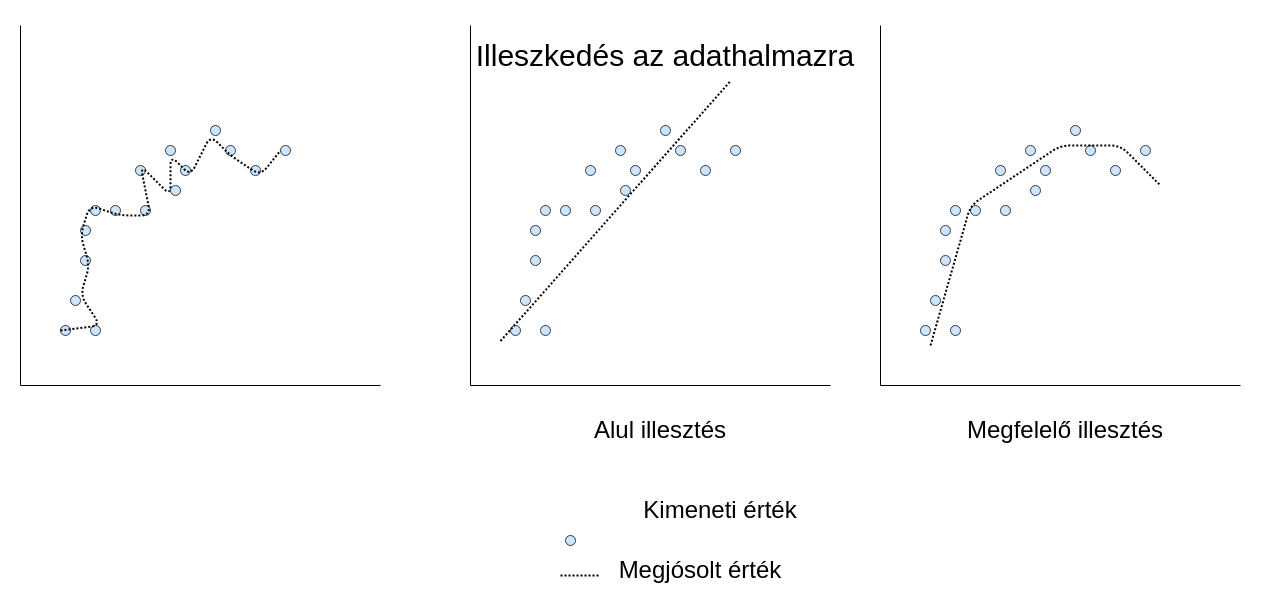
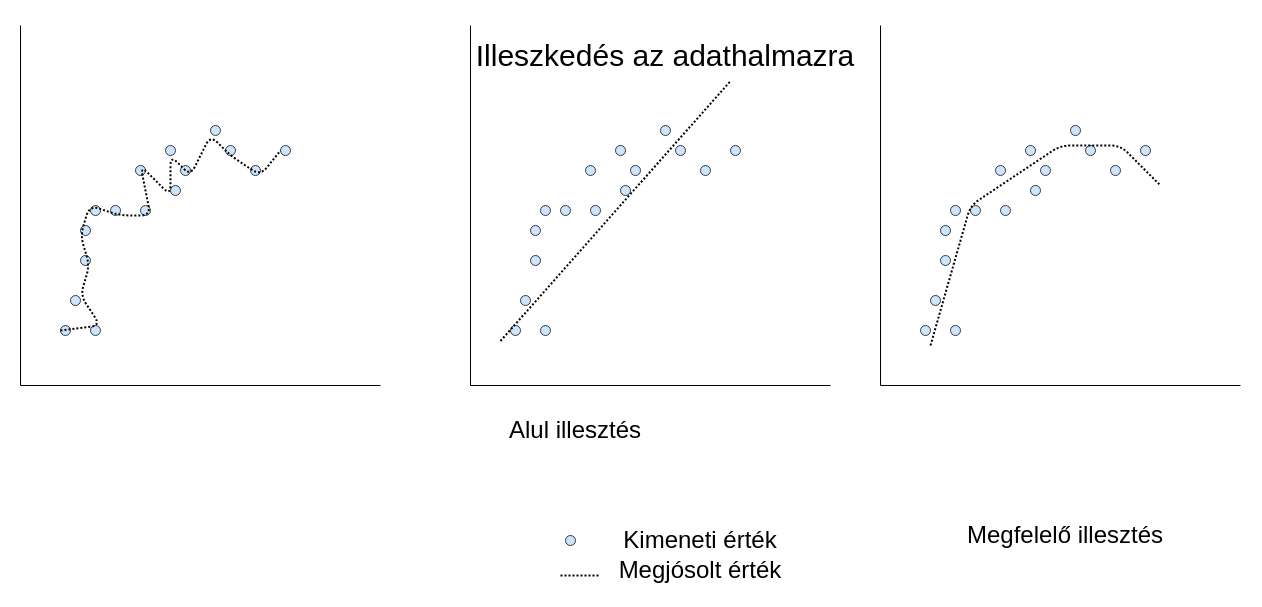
- <mxCell id="67" value="&lt;font style=&quot;font-size: 24px&quot;&gt;Alul illesztés&lt;/font&gt;" style="text;html=1;strokeColor=none;fillColor=none;align=center;verticalAlign=middle;whiteSpace=wrap;rounded=0;" vertex="1" parent="1"><mxGeometry x="575" y="415" width="170" height="30" as="geometry" /></mxCell>
+ <mxCell id="67" value="&lt;font style=&quot;font-size: 24px&quot;&gt;Alul illesztés&lt;/font&gt;" style="text;html=1;strokeColor=none;fillColor=none;align=center;verticalAlign=middle;whiteSpace=wrap;rounded=0;" vertex="1" parent="1"><mxGeometry x="490" y="415" width="170" height="30" as="geometry" /></mxCell>
- <mxCell id="68" value="&lt;font style=&quot;font-size: 24px&quot;&gt;Megfelelő illesztés&lt;/font&gt;" style="text;html=1;strokeColor=none;fillColor=none;align=center;verticalAlign=middle;whiteSpace=wrap;rounded=0;" vertex="1" parent="1"><mxGeometry x="960" y="415" width="210" height="30" as="geometry" /></mxCell>
+ <mxCell id="68" value="&lt;font style=&quot;font-size: 24px&quot;&gt;Megfelelő illesztés&lt;/font&gt;" style="text;html=1;strokeColor=none;fillColor=none;align=center;verticalAlign=middle;whiteSpace=wrap;rounded=0;" vertex="1" parent="1"><mxGeometry x="960" y="520" width="210" height="30" as="geometry" /></mxCell>
- <mxCell id="24" value="&lt;font style=&quot;font-size: 24px&quot;&gt;Kimeneti érték&lt;/font&gt;" style="text;html=1;strokeColor=none;fillColor=none;align=center;verticalAlign=middle;whiteSpace=wrap;rounded=0;" vertex="1" parent="1"><mxGeometry x="630" y="495" width="180" height="30" as="geometry" /></mxCell>
+ <mxCell id="24" value="&lt;font style=&quot;font-size: 24px&quot;&gt;Kimeneti érték&lt;/font&gt;" style="text;html=1;strokeColor=none;fillColor=none;align=center;verticalAlign=middle;whiteSpace=wrap;rounded=0;" vertex="1" parent="1"><mxGeometry x="610" y="525" width="180" height="30" as="geometry" /></mxCell>
